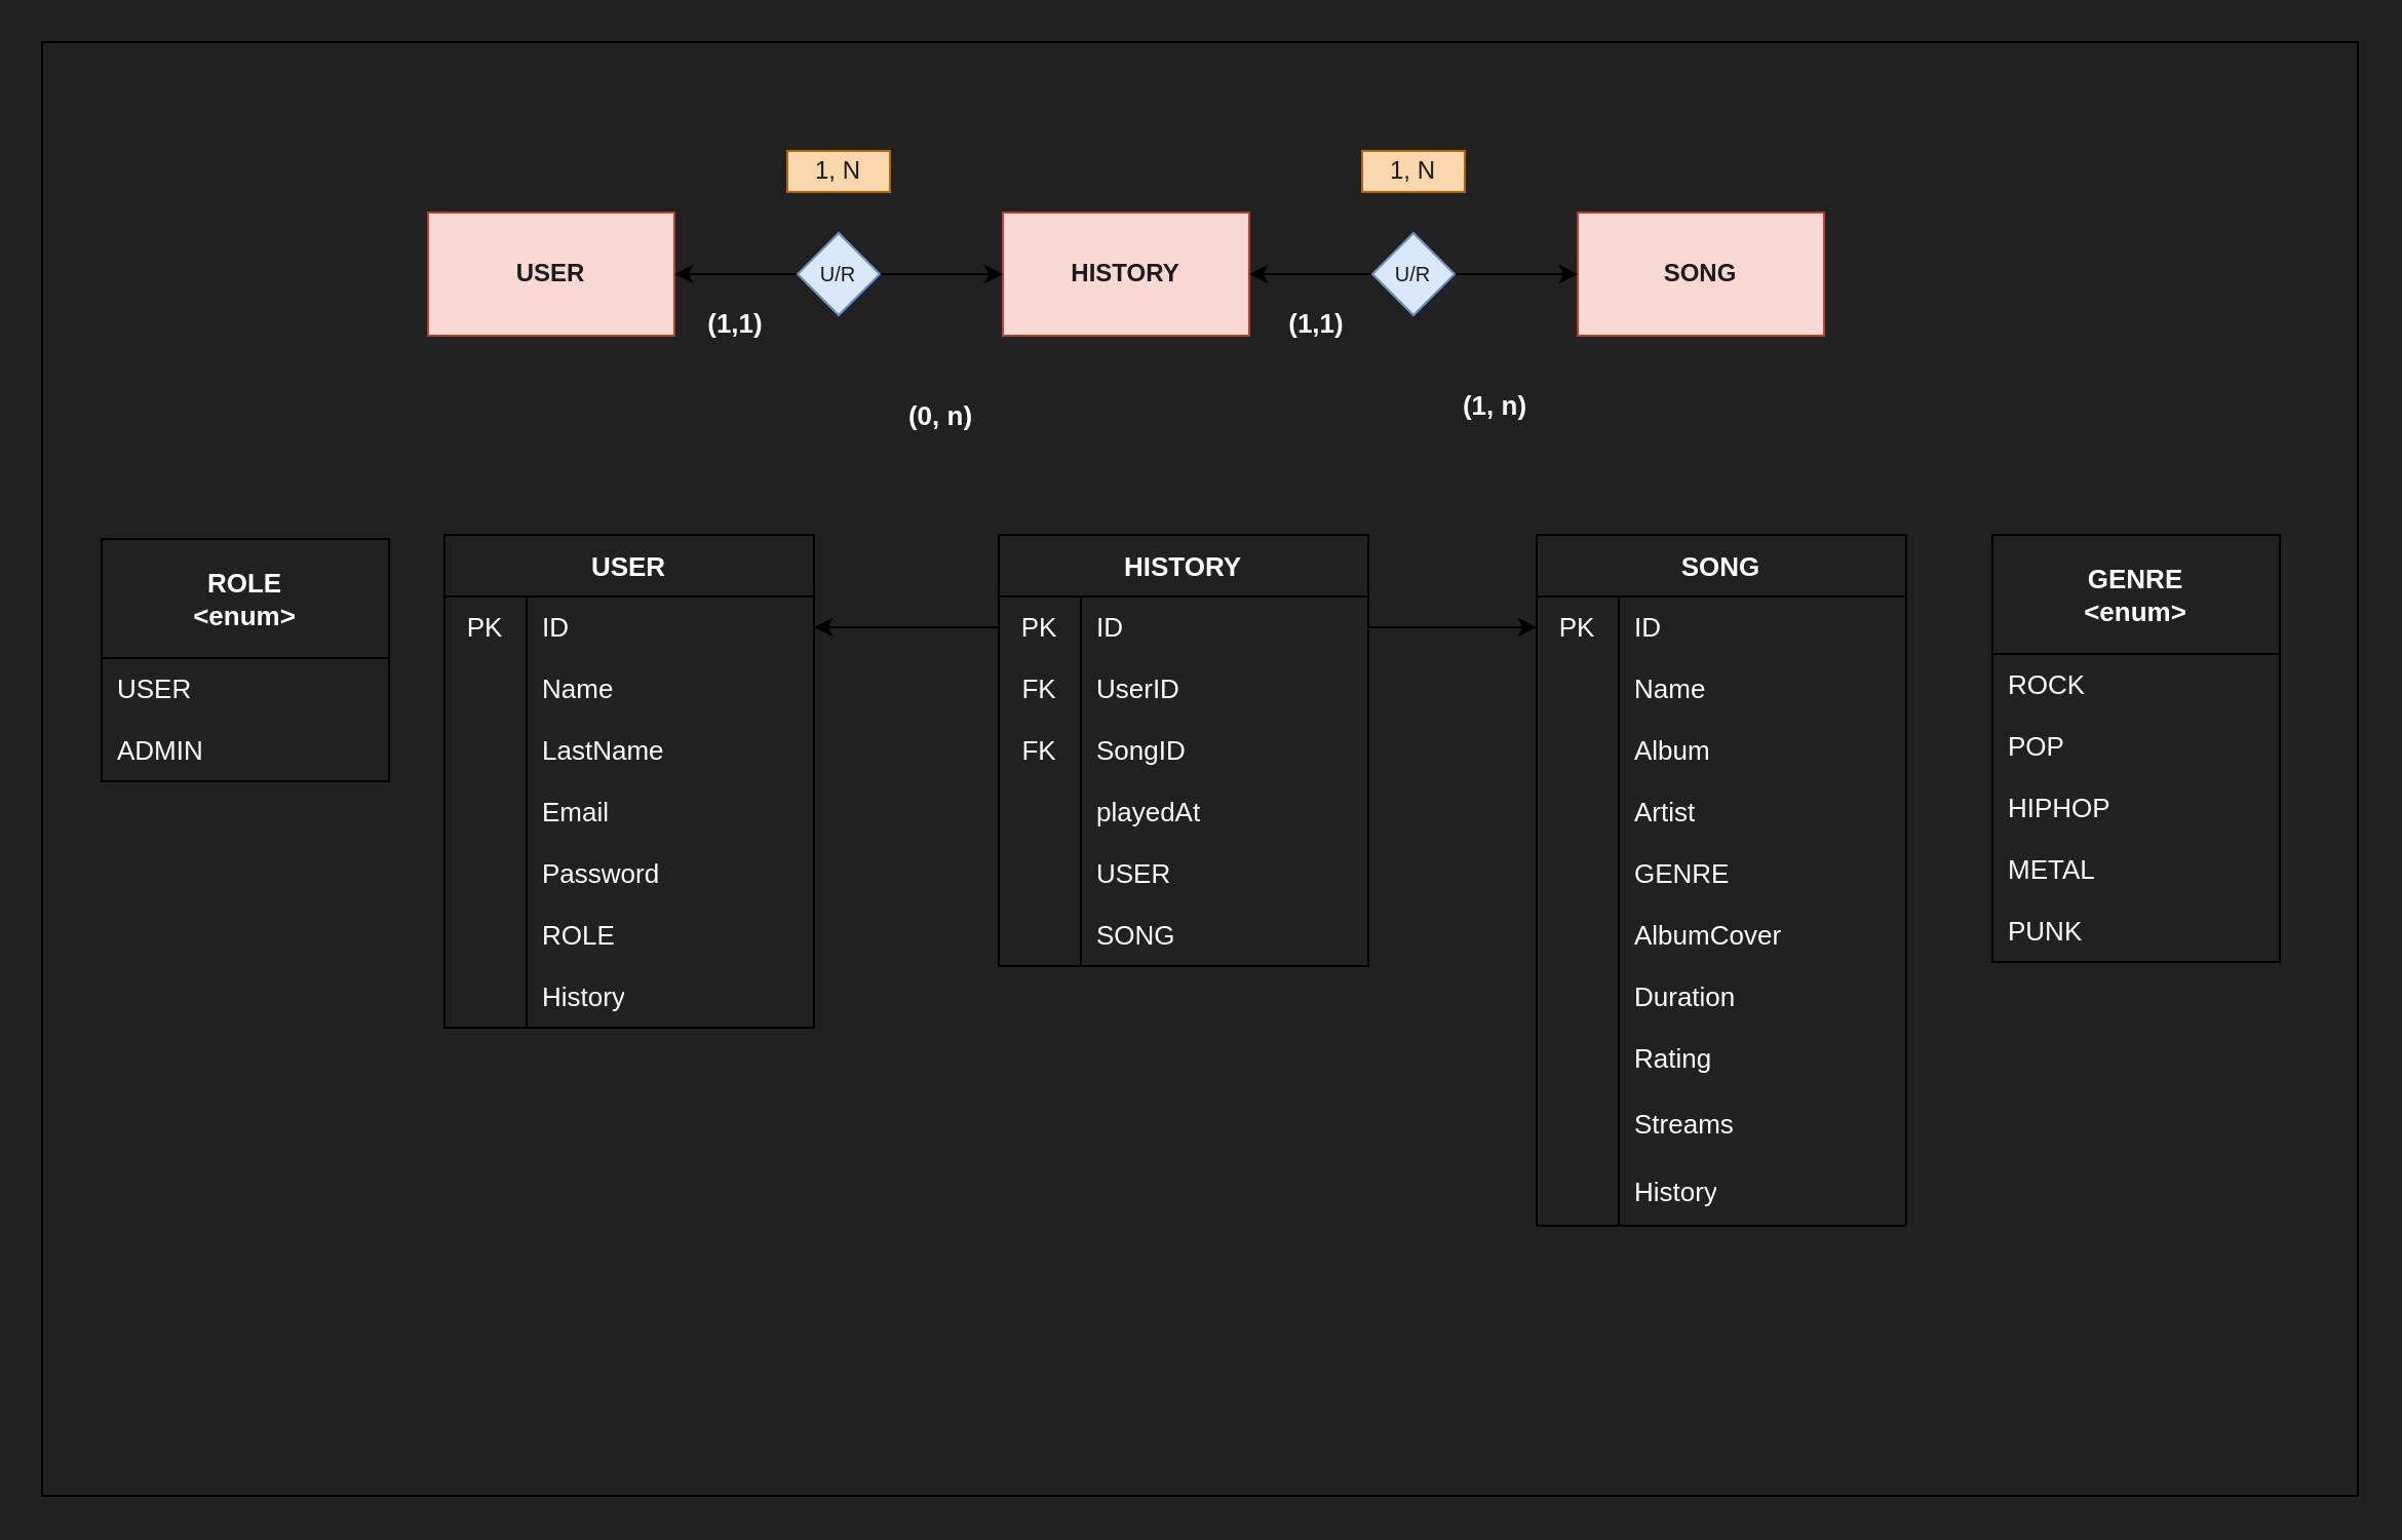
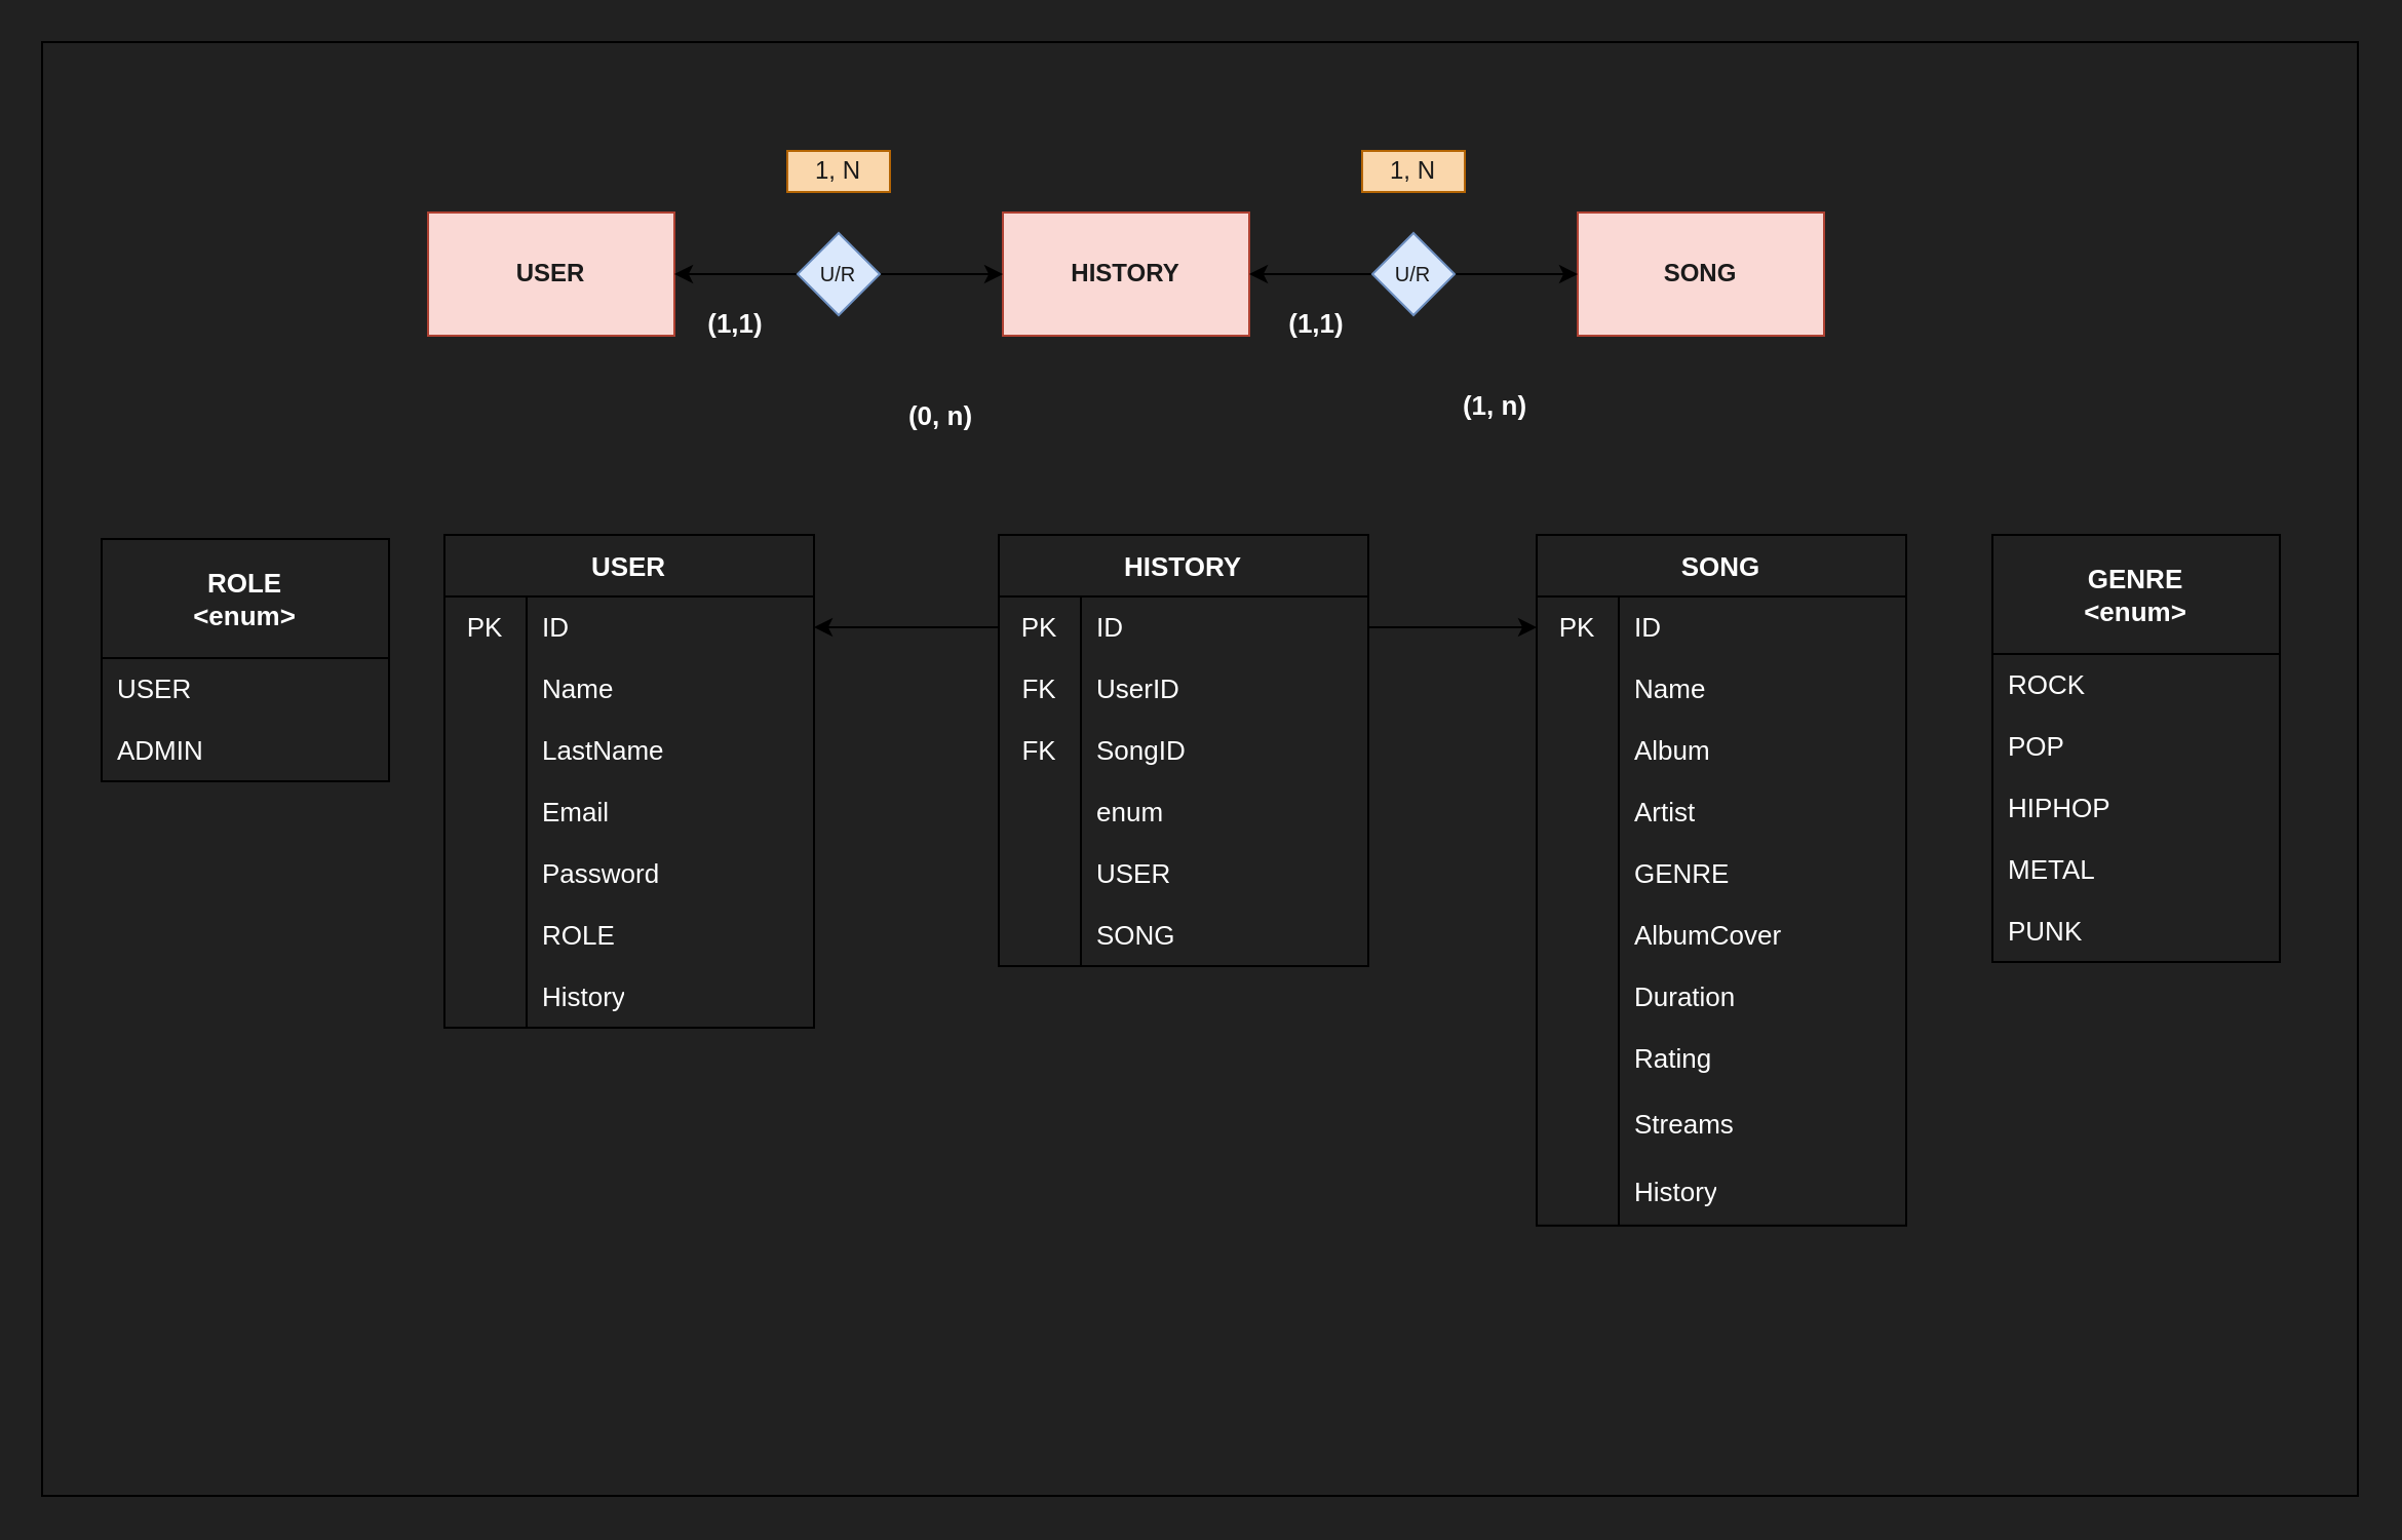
- <mxCell id="56" value="playedAt" style="shape=partialRectangle;html=1;whiteSpace=wrap;connectable=0;fillColor=none;top=0;left=0;bottom=0;right=0;align=left;spacingLeft=6;overflow=hidden;labelBackgroundColor=none;fontFamily=Helvetica;fontSize=13;fontColor=#FFFFFF;" parent="54" vertex="1"><mxGeometry x="40" width="140" height="30" as="geometry"><mxRectangle width="140" height="30" as="alternateBounds" /></mxGeometry></mxCell>
+ <mxCell id="56" value="enum" style="shape=partialRectangle;html=1;whiteSpace=wrap;connectable=0;fillColor=none;top=0;left=0;bottom=0;right=0;align=left;spacingLeft=6;overflow=hidden;labelBackgroundColor=none;fontFamily=Helvetica;fontSize=13;fontColor=#FFFFFF;" parent="54" vertex="1"><mxGeometry x="40" width="140" height="30" as="geometry"><mxRectangle width="140" height="30" as="alternateBounds" /></mxGeometry></mxCell>
